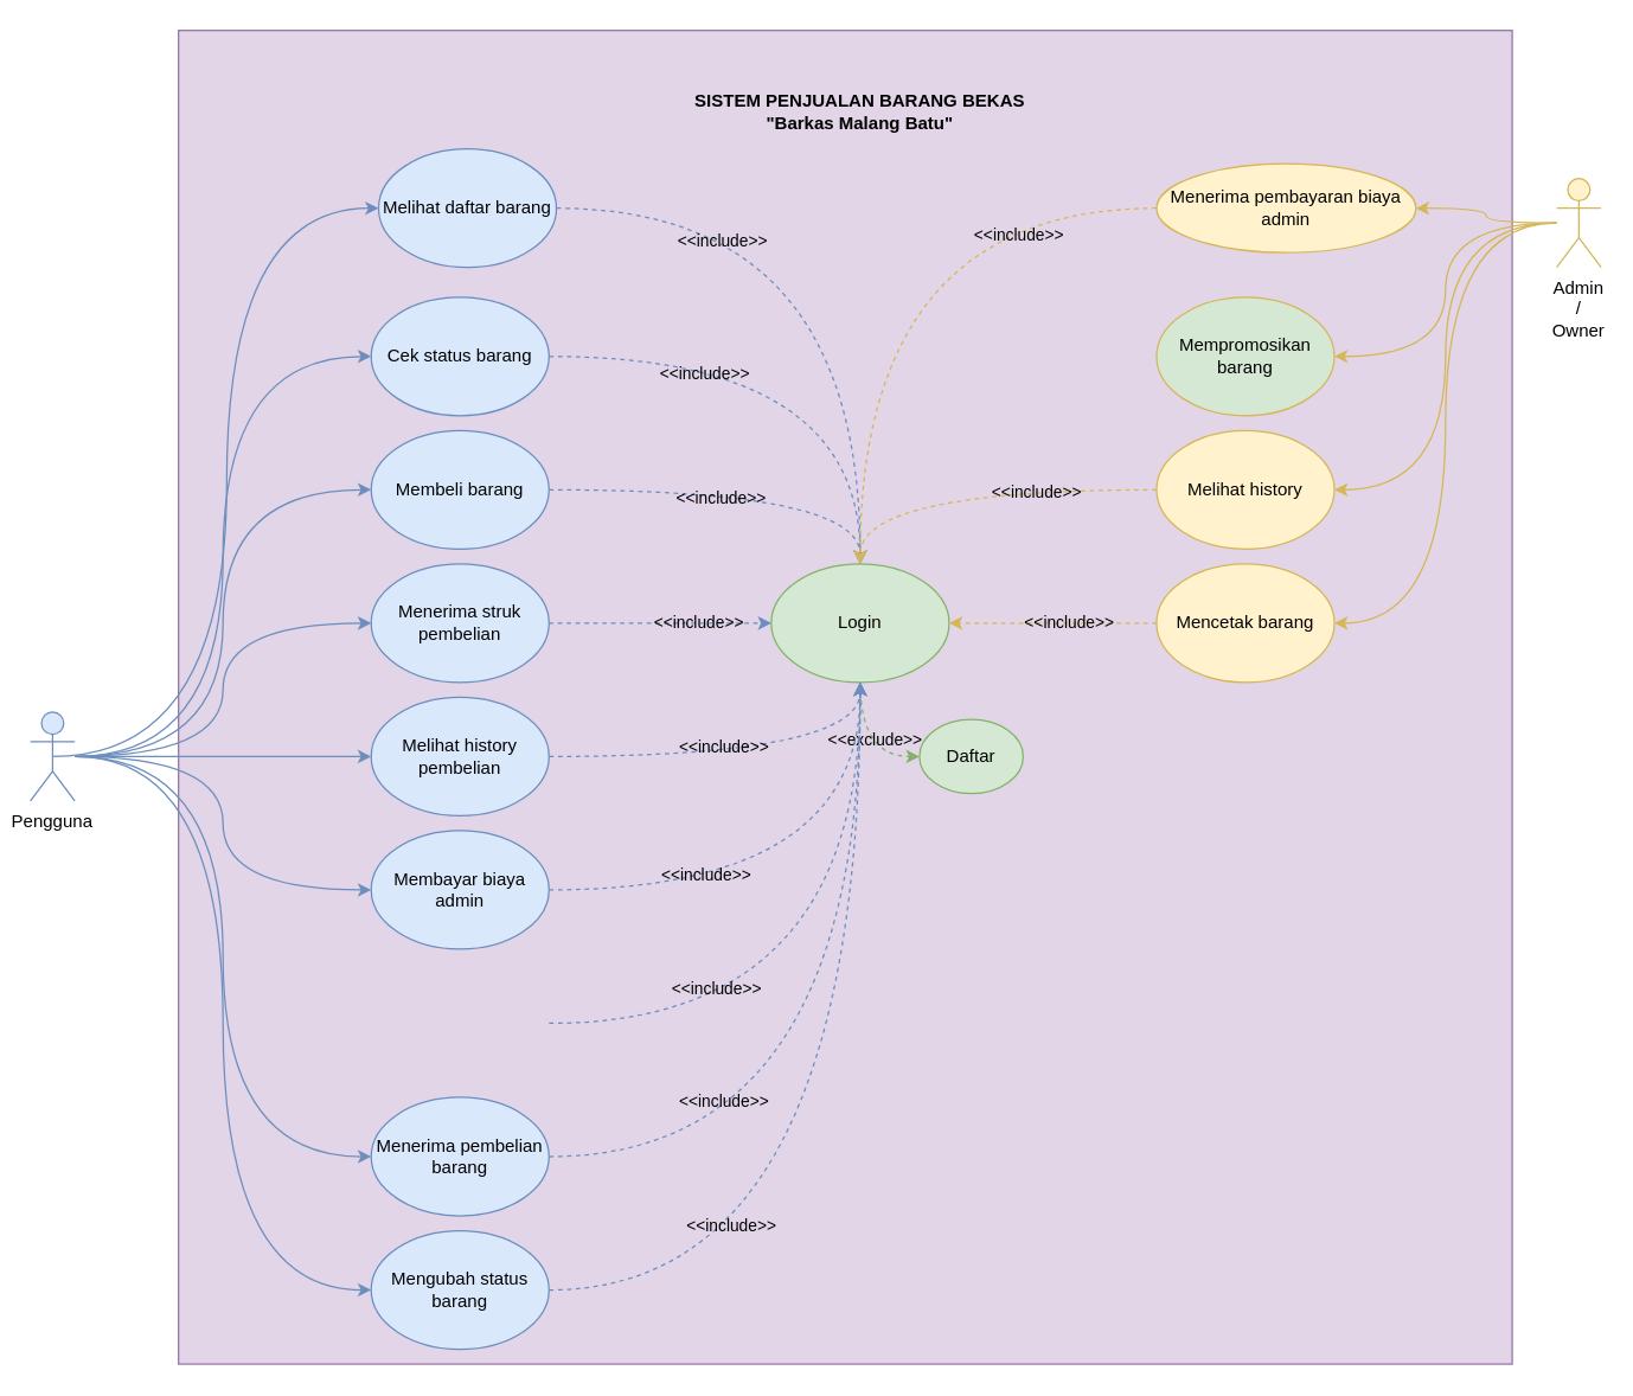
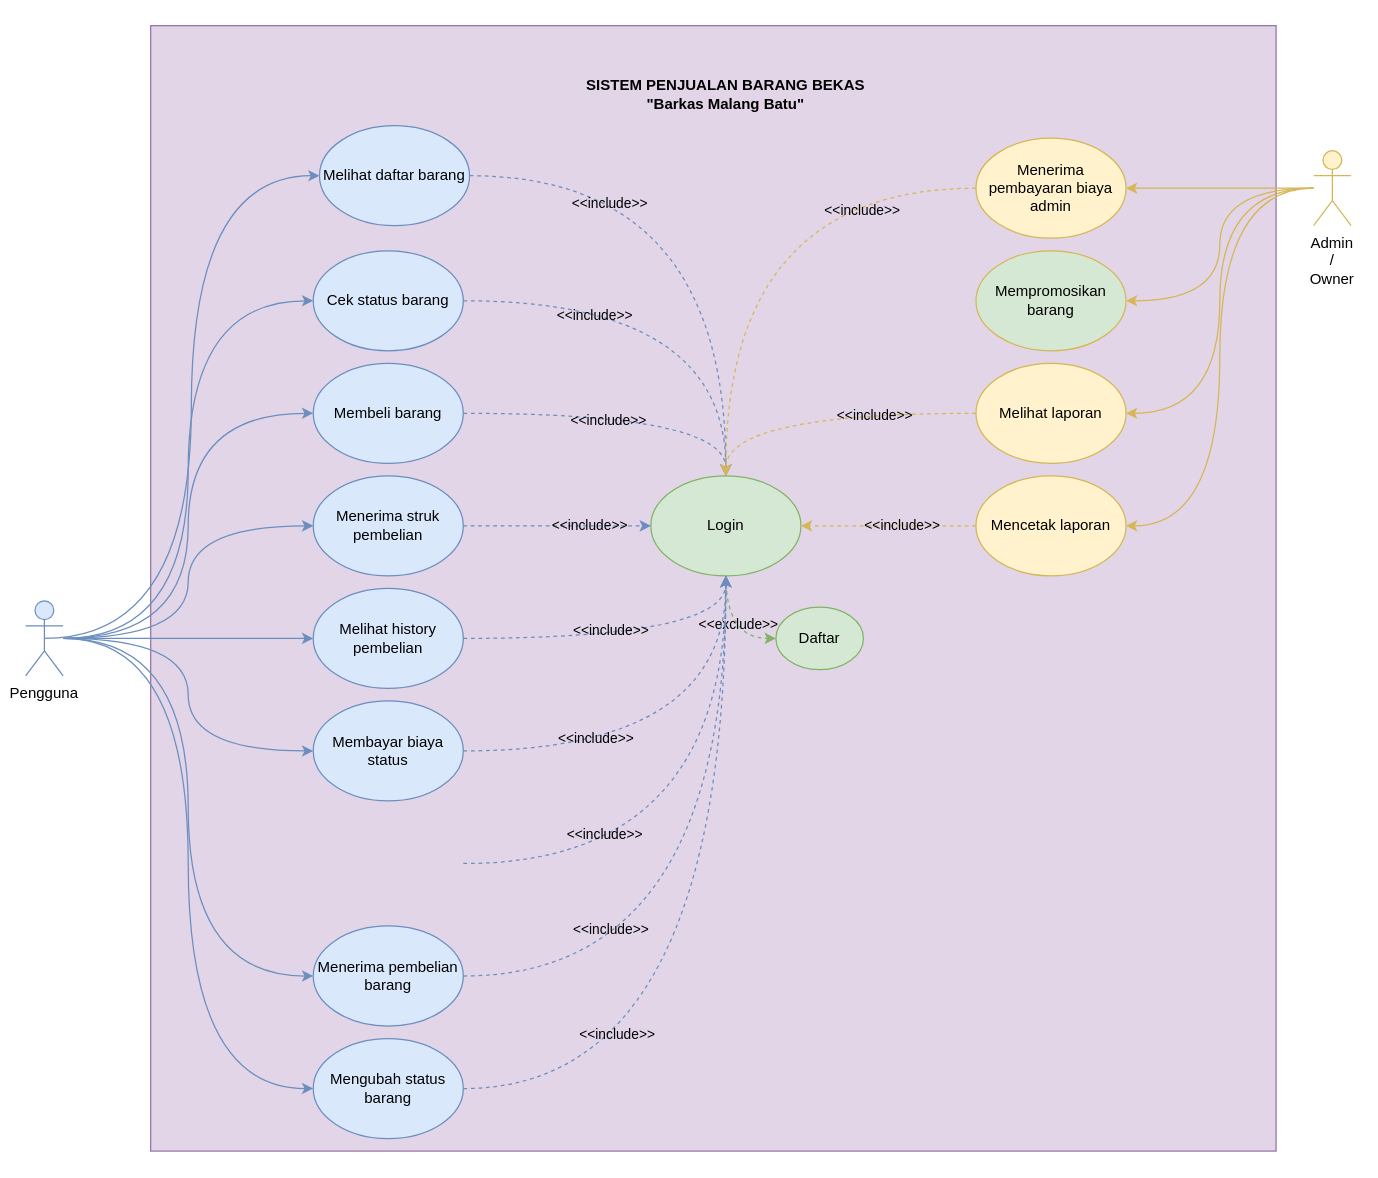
- <mxCell id="47" value="Menerima pembayaran biaya admin" style="ellipse;fillColor=#fff2cc;strokeColor=#d6b656;fontStyle=0;labelBorderColor=none;whiteSpace=wrap;html=1;labelBackgroundColor=none;" parent="1" vertex="1"><mxGeometry x="780" y="110" width="175" height="60" as="geometry" /></mxCell>
+ <mxCell id="47" value="Menerima pembayaran biaya admin" style="ellipse;fillColor=#fff2cc;strokeColor=#d6b656;fontStyle=0;labelBorderColor=none;whiteSpace=wrap;html=1;labelBackgroundColor=none;" parent="1" vertex="1"><mxGeometry x="780" y="110" width="120" height="80" as="geometry" /></mxCell>
- <mxCell id="52" value="Melihat history" style="ellipse;fillColor=#fff2cc;strokeColor=#d6b656;fontStyle=0;labelBorderColor=none;whiteSpace=wrap;html=1;labelBackgroundColor=none;" parent="1" vertex="1"><mxGeometry x="780" y="290" width="120" height="80" as="geometry" /></mxCell>
+ <mxCell id="52" value="Melihat laporan" style="ellipse;fillColor=#fff2cc;strokeColor=#d6b656;fontStyle=0;labelBorderColor=none;whiteSpace=wrap;html=1;labelBackgroundColor=none;" parent="1" vertex="1"><mxGeometry x="780" y="290" width="120" height="80" as="geometry" /></mxCell>
- <mxCell id="55" value="Mencetak barang" style="ellipse;fillColor=#fff2cc;strokeColor=#d6b656;fontStyle=0;labelBorderColor=none;whiteSpace=wrap;html=1;labelBackgroundColor=none;" parent="1" vertex="1"><mxGeometry x="780" y="380" width="120" height="80" as="geometry" /></mxCell>
+ <mxCell id="55" value="Mencetak laporan" style="ellipse;fillColor=#fff2cc;strokeColor=#d6b656;fontStyle=0;labelBorderColor=none;whiteSpace=wrap;html=1;labelBackgroundColor=none;" parent="1" vertex="1"><mxGeometry x="780" y="380" width="120" height="80" as="geometry" /></mxCell>
- <mxCell id="35" value="Membayar biaya admin" style="ellipse;fillColor=#dae8fc;strokeColor=#6c8ebf;fontStyle=0;labelBorderColor=none;whiteSpace=wrap;html=1;labelBackgroundColor=none;" parent="1" vertex="1"><mxGeometry x="250" y="560" width="120" height="80" as="geometry" /></mxCell>
+ <mxCell id="35" value="Membayar biaya status" style="ellipse;fillColor=#dae8fc;strokeColor=#6c8ebf;fontStyle=0;labelBorderColor=none;whiteSpace=wrap;html=1;labelBackgroundColor=none;" parent="1" vertex="1"><mxGeometry x="250" y="560" width="120" height="80" as="geometry" /></mxCell>
